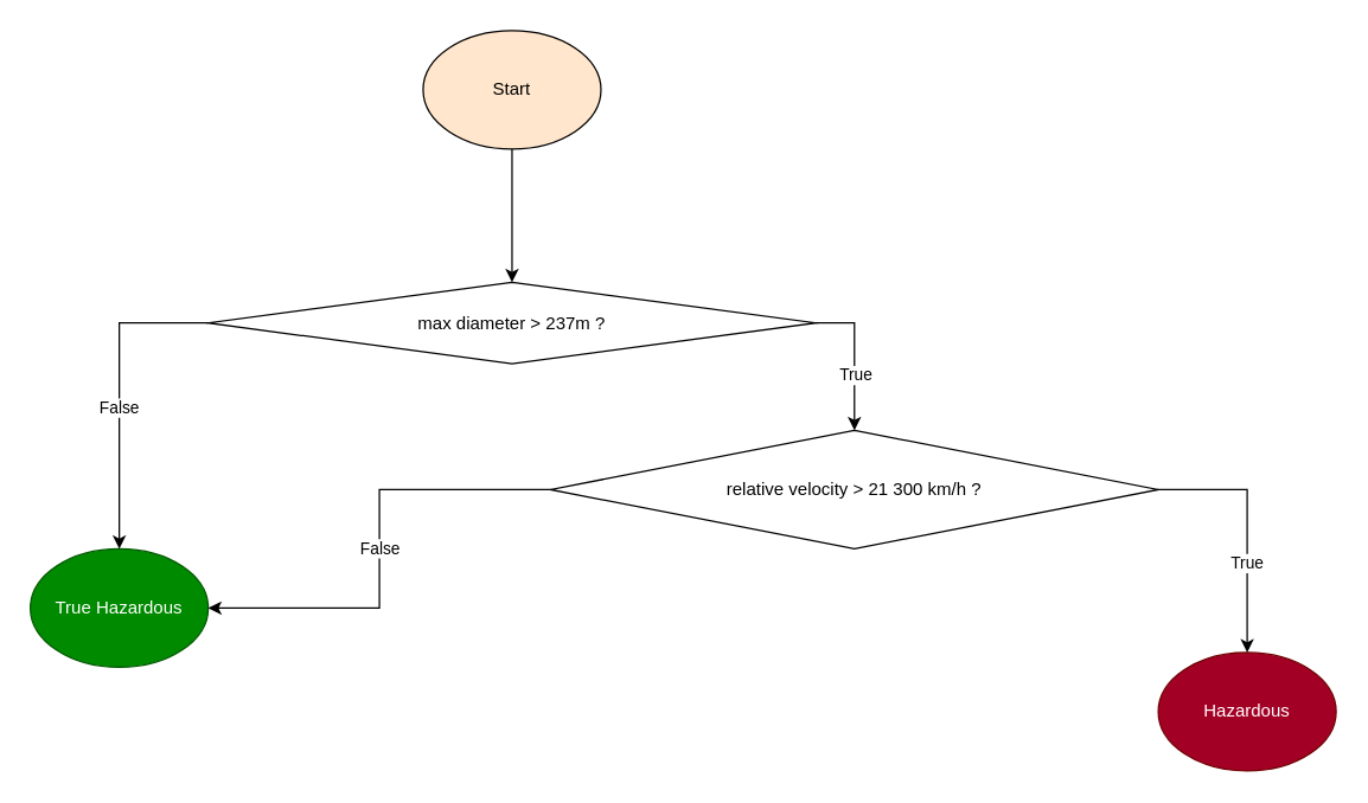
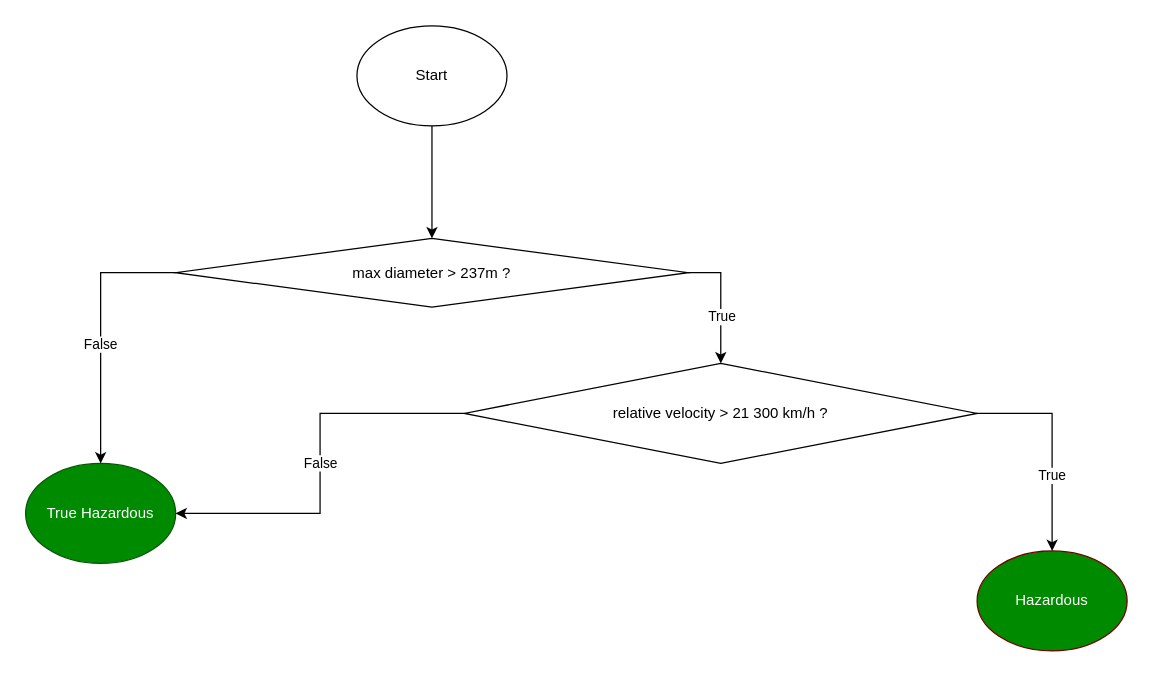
- <mxCell id="3" value="Start" style="ellipse;whiteSpace=wrap;html=1;fillColor=#ffe6cc;" vertex="1" parent="1"><mxGeometry x="285" y="20" width="120" height="80" as="geometry" /></mxCell>
+ <mxCell id="3" value="Start" style="ellipse;whiteSpace=wrap;html=1;" vertex="1" parent="1"><mxGeometry x="285" y="20" width="120" height="80" as="geometry" /></mxCell>
- <mxCell id="5" value="Hazardous" style="ellipse;whiteSpace=wrap;html=1;fillColor=#a20025;fontColor=#ffffff;strokeColor=#6F0000;" vertex="1" parent="1"><mxGeometry x="781" y="440" width="120" height="80" as="geometry" /></mxCell>
+ <mxCell id="5" value="Hazardous" style="ellipse;whiteSpace=wrap;html=1;fillColor=#008a00;fontColor=#ffffff;strokeColor=#6F0000;" vertex="1" parent="1"><mxGeometry x="781" y="440" width="120" height="80" as="geometry" /></mxCell>
